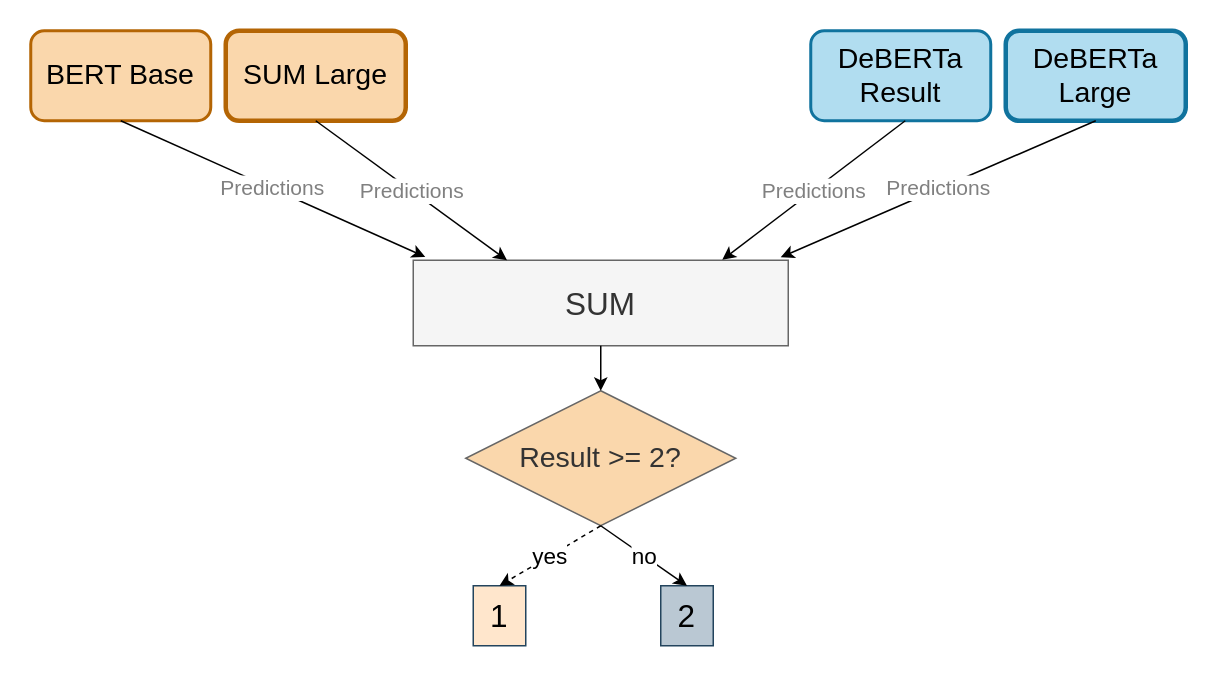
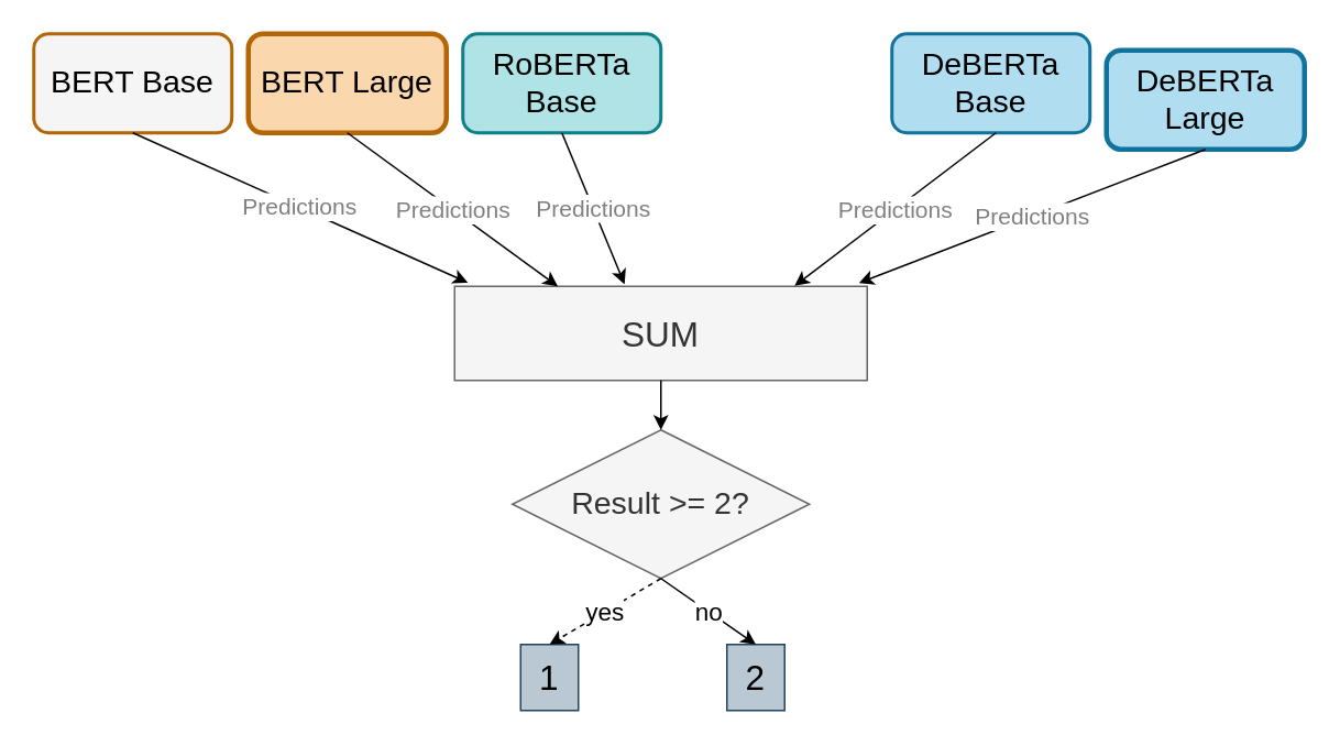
- <mxCell id="3" value="BERT Base" style="rounded=1;whiteSpace=wrap;html=1;fontSize=19;fillColor=#fad7ac;strokeColor=#b46504;strokeWidth=2;" vertex="1" parent="1"><mxGeometry x="20" y="20" width="120" height="60" as="geometry" /></mxCell>
+ <mxCell id="3" value="BERT Base" style="rounded=1;whiteSpace=wrap;html=1;fontSize=19;fillColor=#f5f5f5;strokeColor=#b46504;strokeWidth=2;" vertex="1" parent="1"><mxGeometry x="20" y="20" width="120" height="60" as="geometry" /></mxCell>
- <mxCell id="4" value="SUM Large" style="rounded=1;whiteSpace=wrap;html=1;fontSize=19;fillColor=#fad7ac;strokeColor=#b46504;strokeWidth=3;" vertex="1" parent="1"><mxGeometry x="150" y="20" width="120" height="60" as="geometry" /></mxCell>
+ <mxCell id="4" value="BERT Large" style="rounded=1;whiteSpace=wrap;html=1;fontSize=19;fillColor=#fad7ac;strokeColor=#b46504;strokeWidth=3;" vertex="1" parent="1"><mxGeometry x="150" y="20" width="120" height="60" as="geometry" /></mxCell>
+ <mxCell id="5" value="RoBERTa Base" style="rounded=1;whiteSpace=wrap;html=1;fontSize=19;fillColor=#b0e3e6;strokeColor=#0e8088;strokeWidth=2;" vertex="1" parent="1"><mxGeometry x="280" y="20" width="120" height="60" as="geometry" /></mxCell>
- <mxCell id="6" value="DeBERTa Result" style="rounded=1;whiteSpace=wrap;html=1;fontSize=19;fillColor=#b1ddf0;strokeColor=#10739e;strokeWidth=2;" vertex="1" parent="1"><mxGeometry x="540" y="20" width="120" height="60" as="geometry" /></mxCell>
+ <mxCell id="6" value="DeBERTa Base" style="rounded=1;whiteSpace=wrap;html=1;fontSize=19;fillColor=#b1ddf0;strokeColor=#10739e;strokeWidth=2;" vertex="1" parent="1"><mxGeometry x="540" y="20" width="120" height="60" as="geometry" /></mxCell>
- <mxCell id="7" value="DeBERTa Large" style="rounded=1;whiteSpace=wrap;html=1;fontSize=19;fillColor=#b1ddf0;strokeColor=#10739e;strokeWidth=3;" vertex="1" parent="1"><mxGeometry x="670" y="20" width="120" height="60" as="geometry" /></mxCell>
+ <mxCell id="7" value="DeBERTa Large" style="rounded=1;whiteSpace=wrap;html=1;fontSize=19;fillColor=#b1ddf0;strokeColor=#10739e;strokeWidth=3;" vertex="1" parent="1"><mxGeometry x="670" y="30" width="120" height="60" as="geometry" /></mxCell>
+ <mxCell id="12" value="Predictions" style="endArrow=classic;html=1;rounded=0;exitX=0.5;exitY=1;exitDx=0;exitDy=0;entryX=0.412;entryY=-0.022;entryDx=0;entryDy=0;entryPerimeter=0;fontSize=14;fontColor=#808080;" edge="1" parent="1" source="5" target="2"><mxGeometry width="50" height="50" relative="1" as="geometry"><mxPoint x="230" y="100" as="sourcePoint" /><mxPoint x="353" y="200" as="targetPoint" /></mxGeometry></mxCell>
- <mxCell id="13" value="&lt;div style=&quot;font-size: 19px;&quot;&gt;Result &amp;gt;= 2?&lt;/div&gt;" style="rhombus;whiteSpace=wrap;html=1;fontSize=19;fillColor=#fad7ac;fontColor=#333333;strokeColor=#666666;labelPosition=center;verticalLabelPosition=middle;align=center;verticalAlign=middle;" vertex="1" parent="1"><mxGeometry x="310" y="260" width="180" height="90" as="geometry" /></mxCell>
+ <mxCell id="13" value="&lt;div style=&quot;font-size: 19px;&quot;&gt;Result &amp;gt;= 2?&lt;/div&gt;" style="rhombus;whiteSpace=wrap;html=1;fontSize=19;fillColor=#f5f5f5;fontColor=#333333;strokeColor=#666666;labelPosition=center;verticalLabelPosition=middle;align=center;verticalAlign=middle;" vertex="1" parent="1"><mxGeometry x="310" y="260" width="180" height="90" as="geometry" /></mxCell>
- <mxCell id="15" value="&lt;font style=&quot;font-size: 21px;&quot;&gt;1&lt;/font&gt;" style="rounded=0;whiteSpace=wrap;html=1;fillColor=#ffe6cc;strokeColor=#23445d;fontSize=21;" vertex="1" parent="1"><mxGeometry x="315" y="390" width="35" height="40" as="geometry" /></mxCell>
+ <mxCell id="15" value="&lt;font style=&quot;font-size: 21px;&quot;&gt;1&lt;/font&gt;" style="rounded=0;whiteSpace=wrap;html=1;fillColor=#bac8d3;strokeColor=#23445d;fontSize=21;" vertex="1" parent="1"><mxGeometry x="315" y="390" width="35" height="40" as="geometry" /></mxCell>
